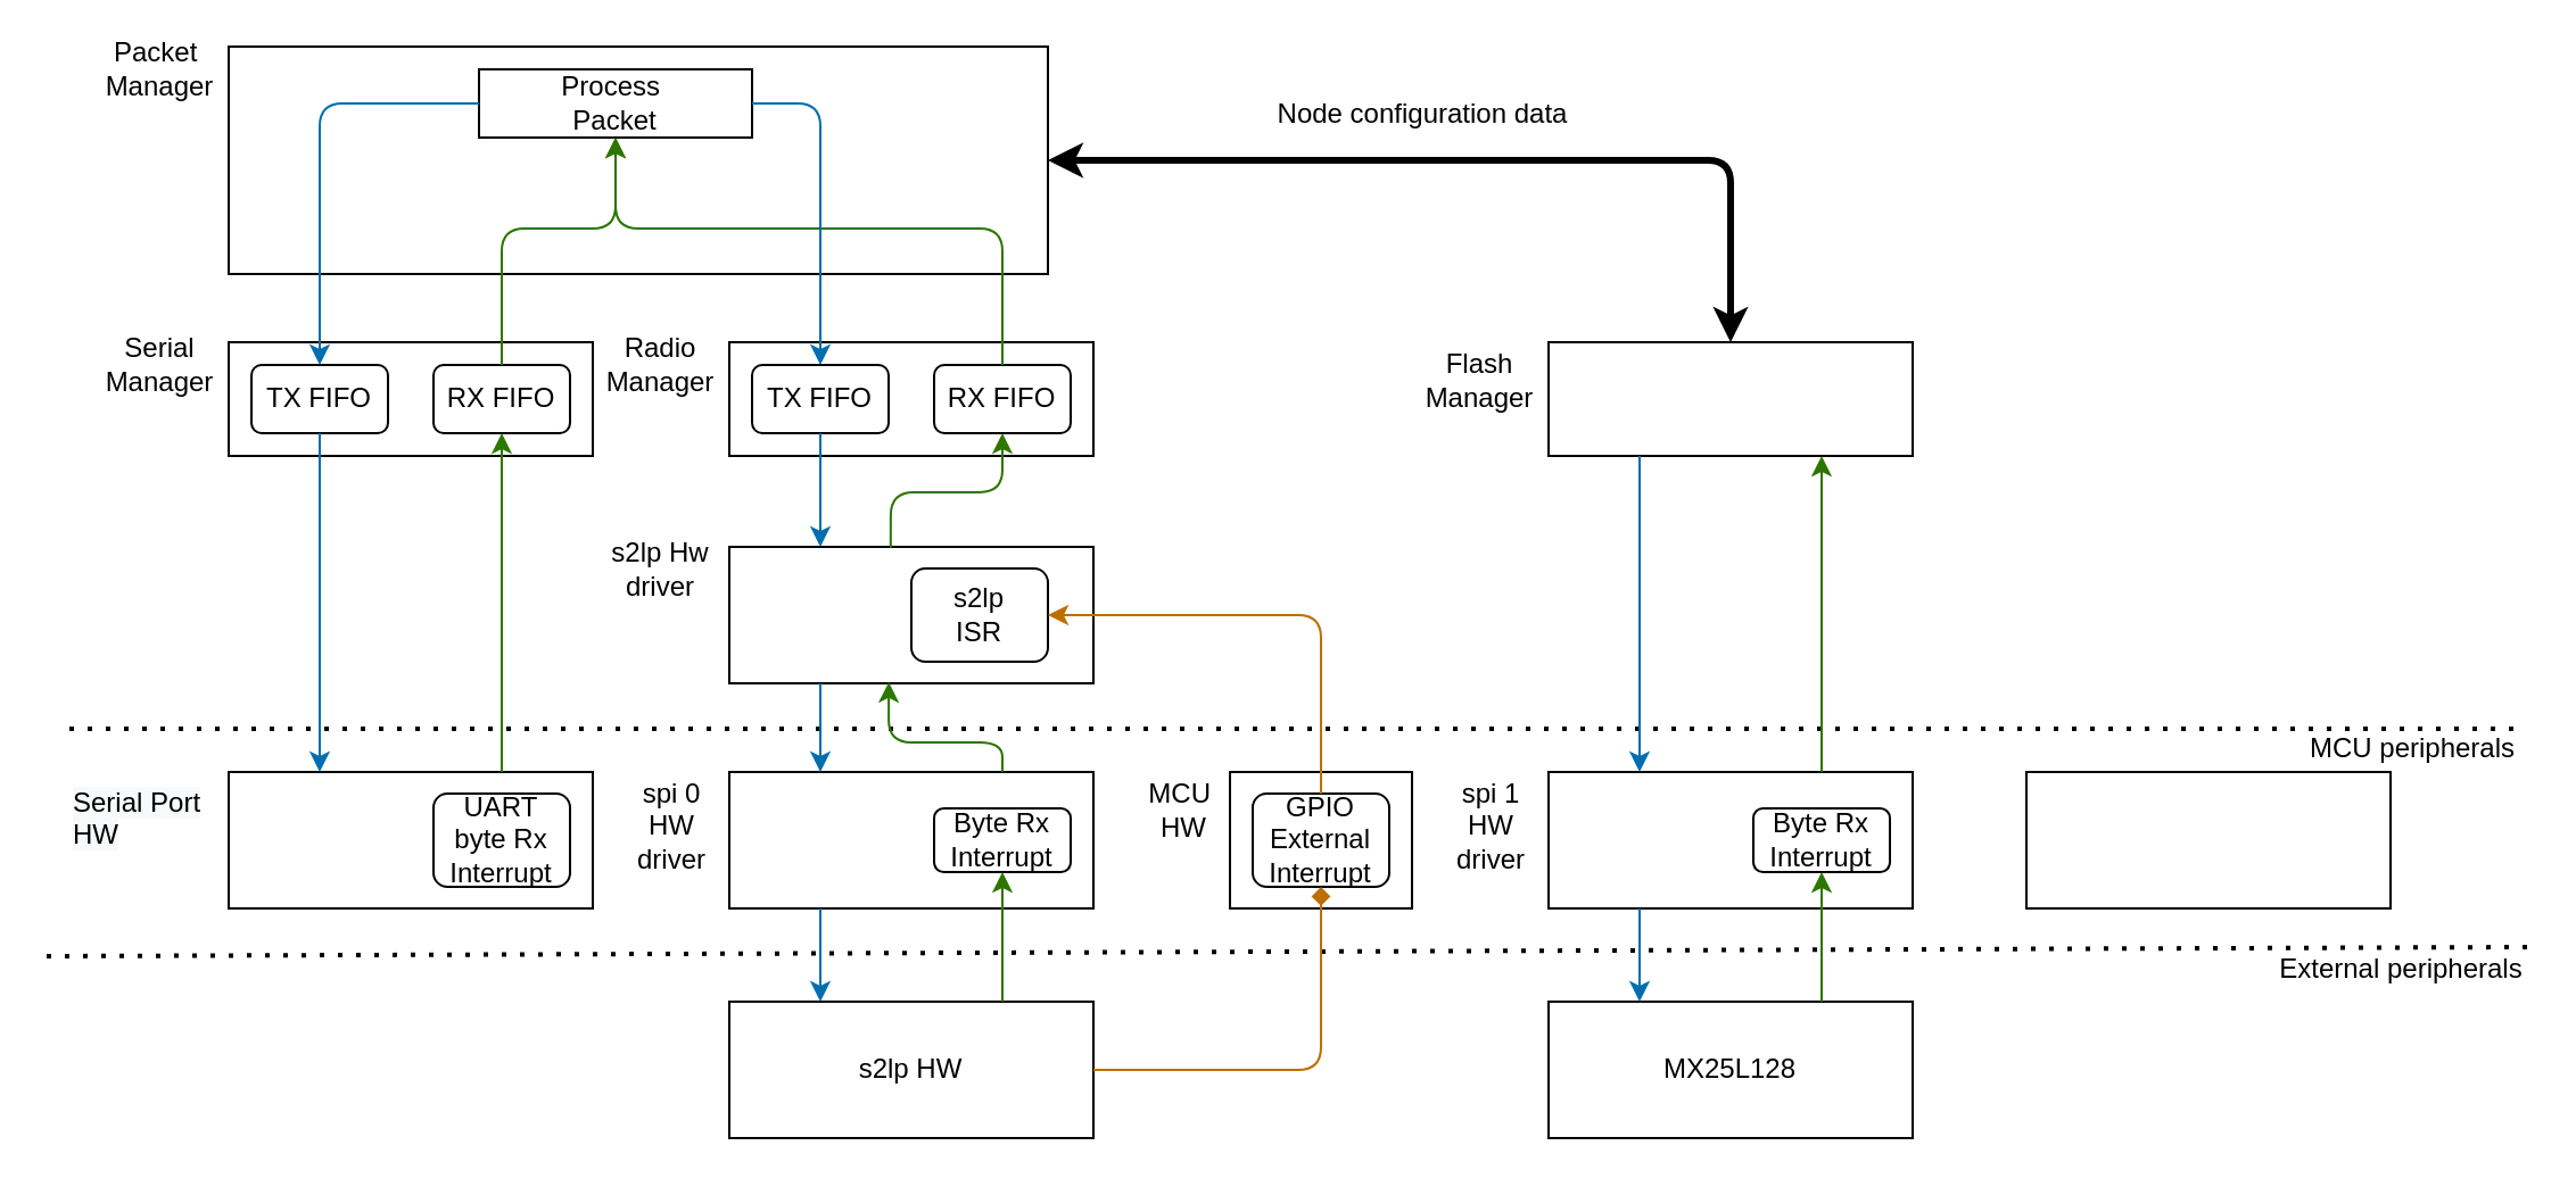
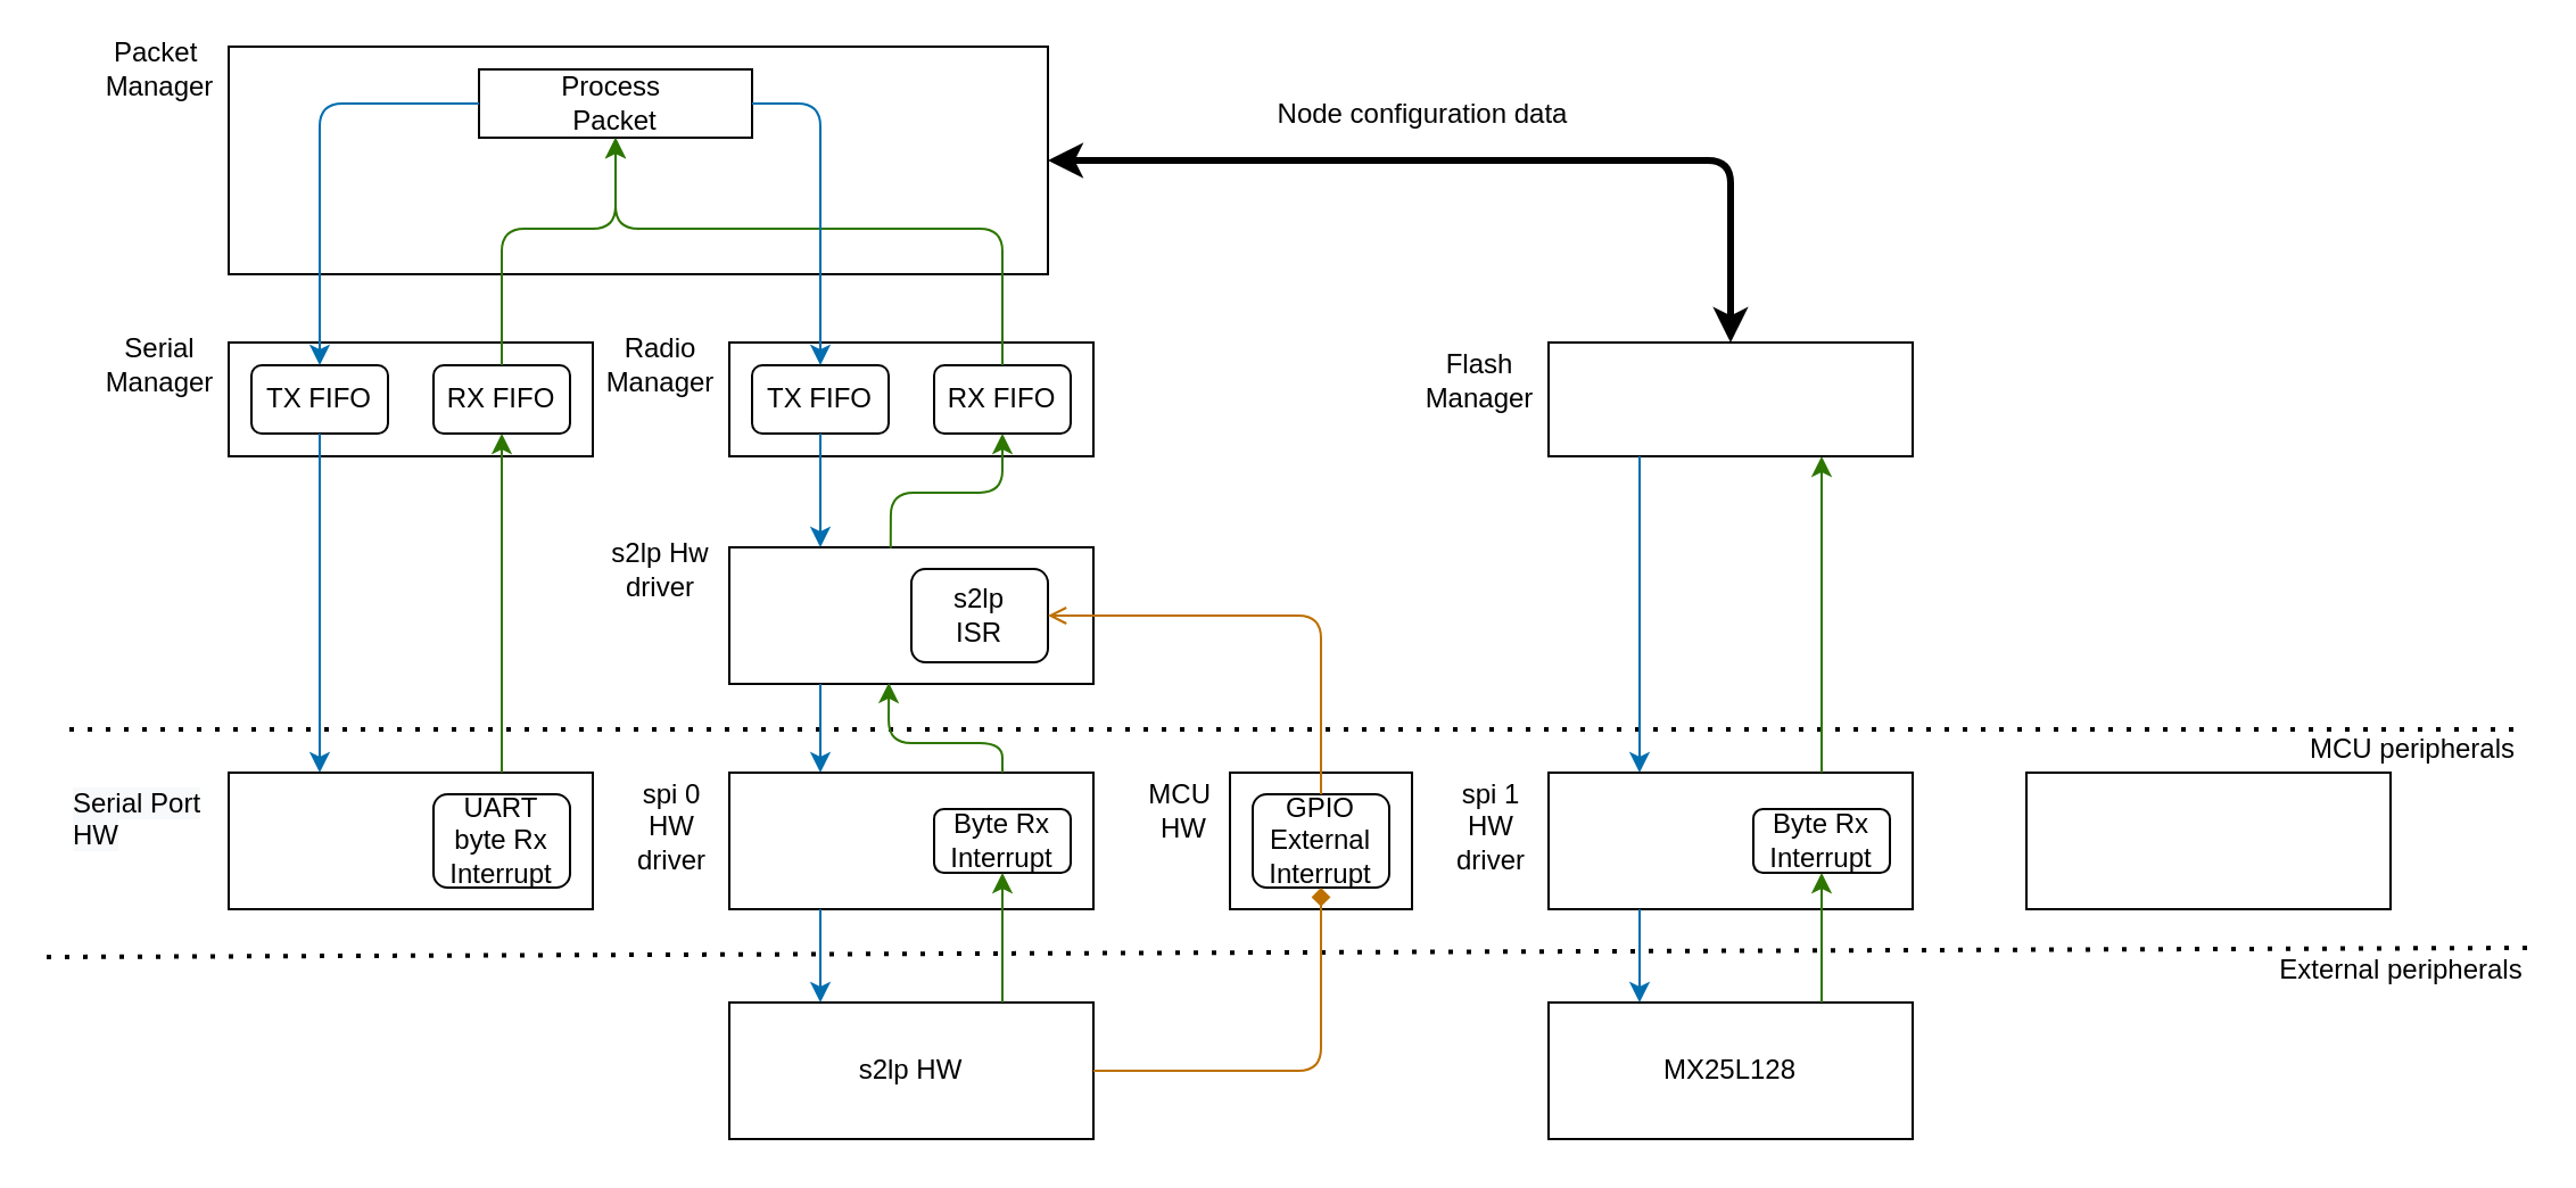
- <mxCell id="35" value="" style="endArrow=classic;html=1;exitX=0.5;exitY=0;exitDx=0;exitDy=0;fillColor=#f0a30a;strokeColor=#BD7000;entryX=1;entryY=0.5;entryDx=0;entryDy=0;" edge="1" parent="1" source="32" target="34"><mxGeometry width="50" height="50" relative="1" as="geometry"><mxPoint x="490" y="480" as="sourcePoint" /><mxPoint x="620" y="206" as="targetPoint" /><Array as="points"><mxPoint x="580" y="270" /></Array></mxGeometry></mxCell>
+ <mxCell id="35" value="" style="endArrow=open;html=1;exitX=0.5;exitY=0;exitDx=0;exitDy=0;fillColor=#f0a30a;strokeColor=#BD7000;entryX=1;entryY=0.5;entryDx=0;entryDy=0;" edge="1" parent="1" source="32" target="34"><mxGeometry width="50" height="50" relative="1" as="geometry"><mxPoint x="490" y="480" as="sourcePoint" /><mxPoint x="620" y="206" as="targetPoint" /><Array as="points"><mxPoint x="580" y="270" /></Array></mxGeometry></mxCell>
